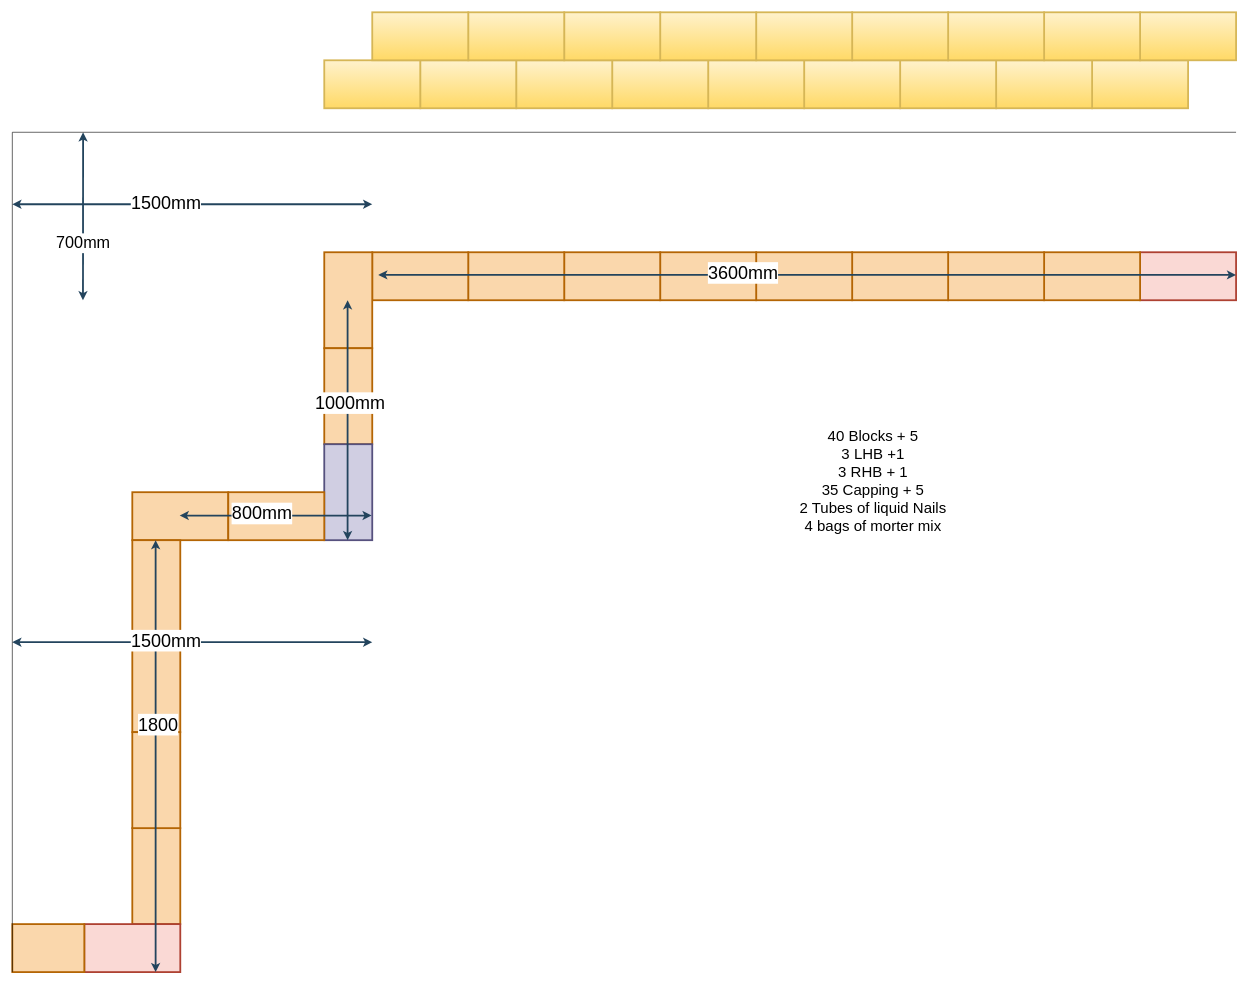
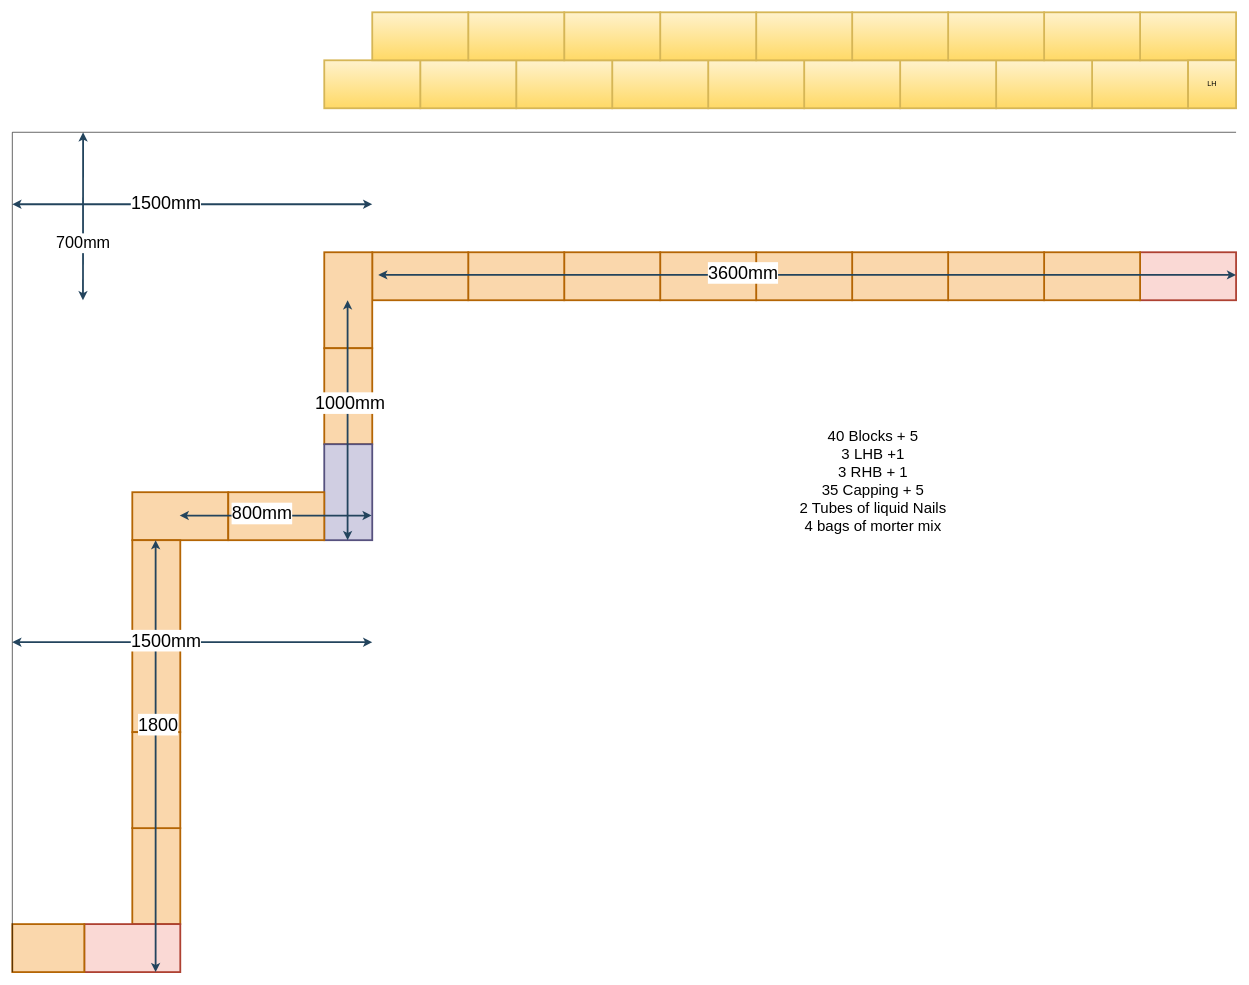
+ <mxCell id="4" value="LH" style="rounded=0;whiteSpace=wrap;html=1;fillColor=#fff2cc;gradientColor=#ffd966;strokeColor=#d6b656;strokeWidth=3;" vertex="1" parent="1"><mxGeometry x="1980" y="100" width="80" height="80" as="geometry" /></mxCell>
